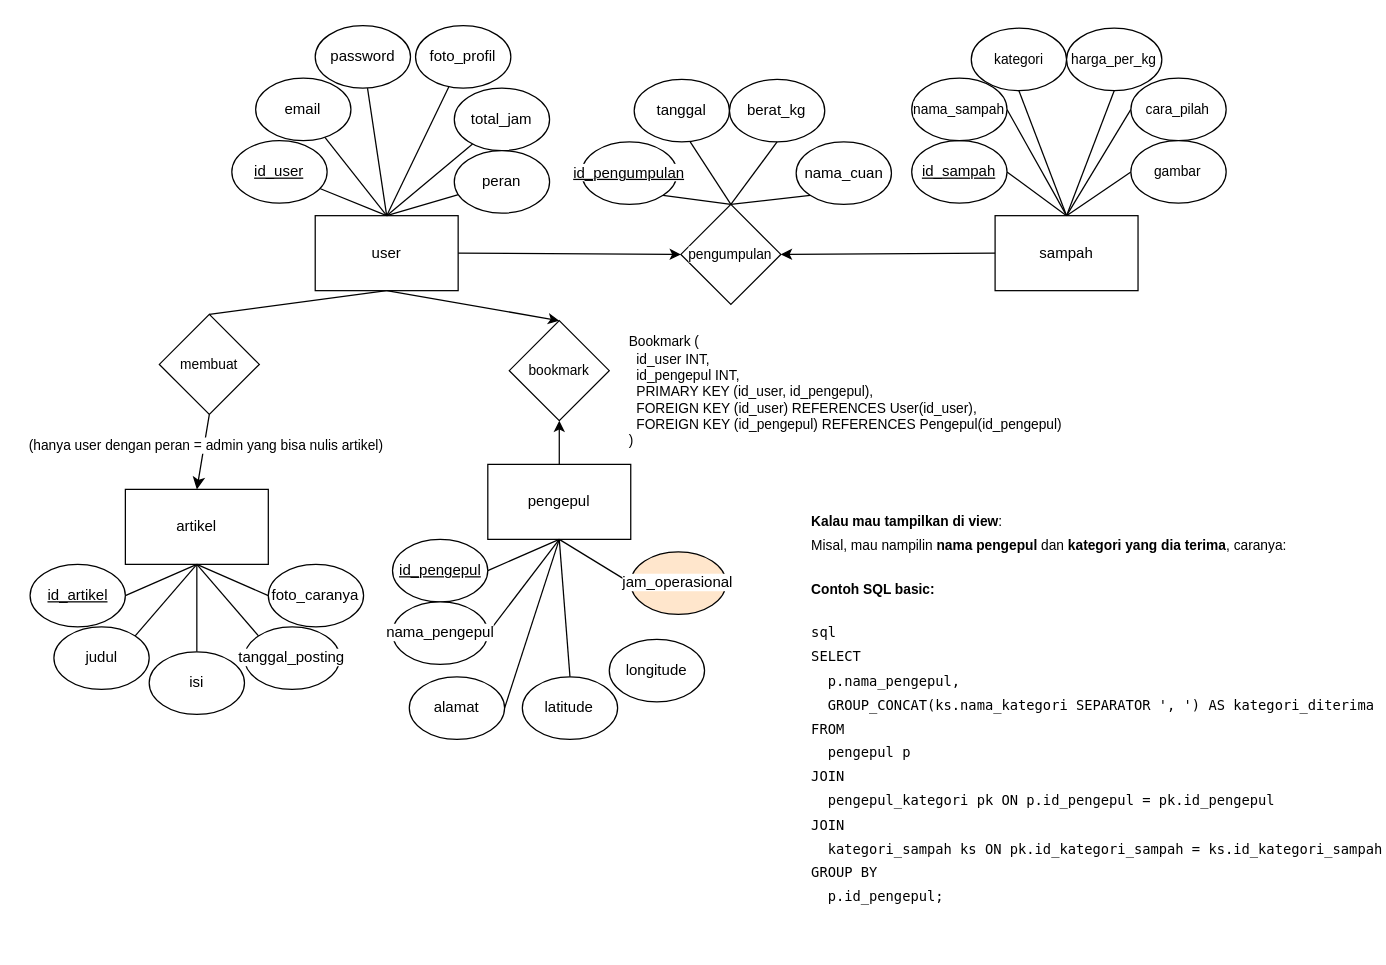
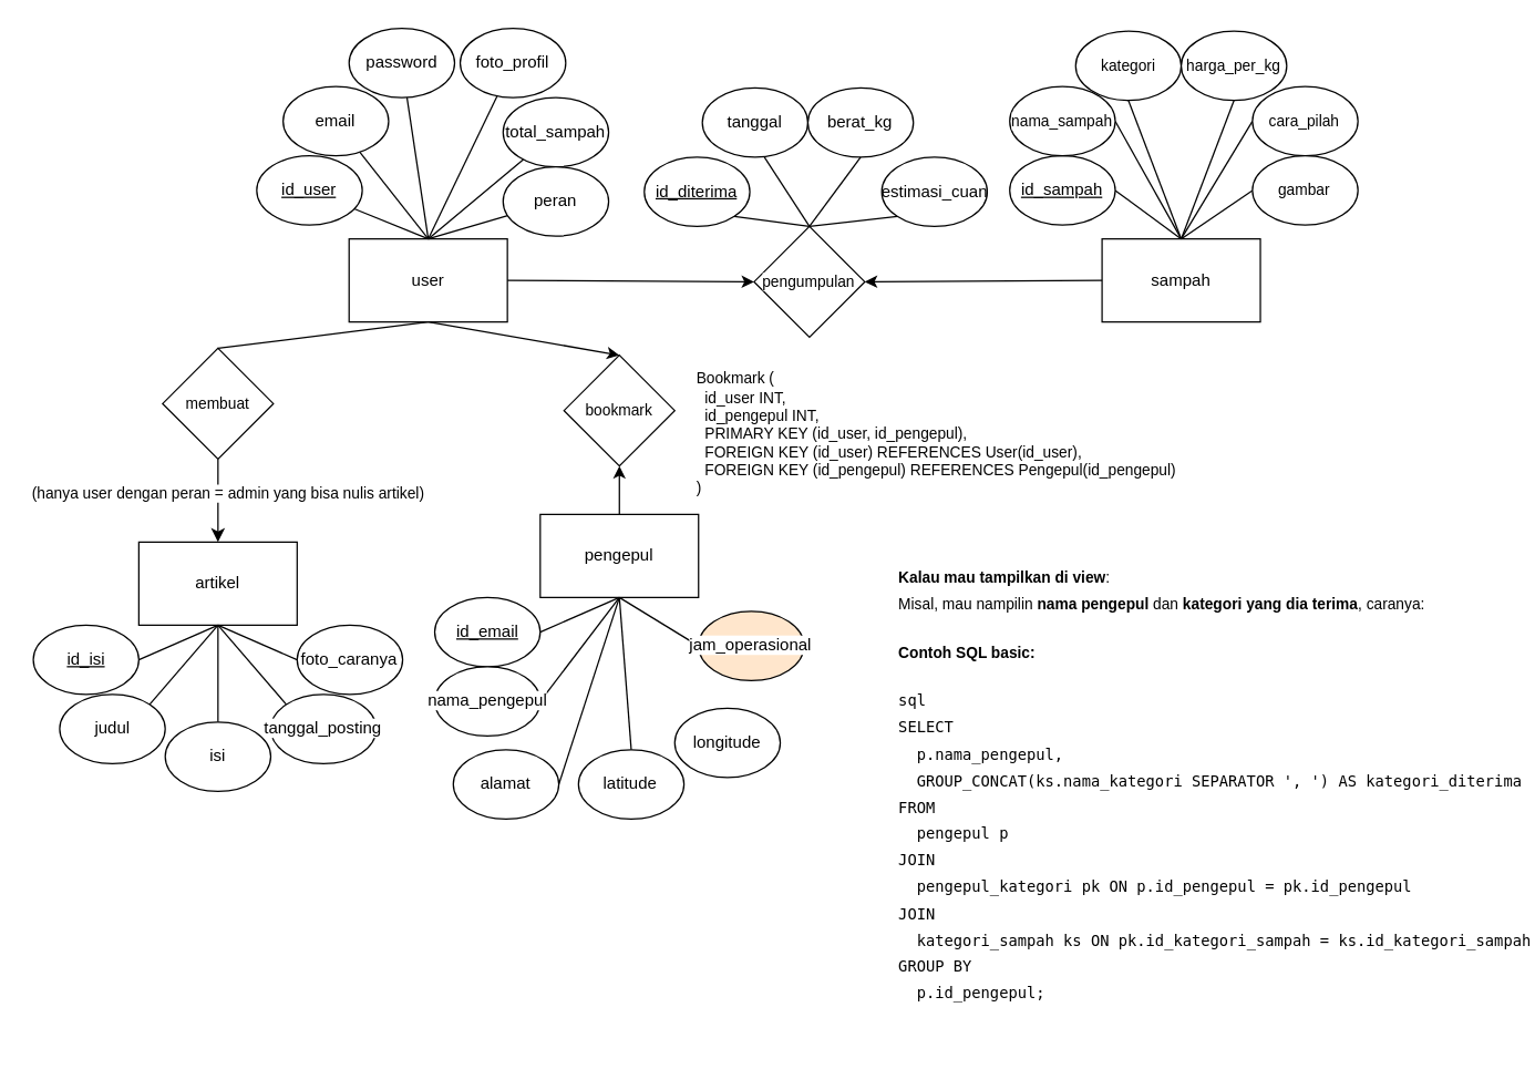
- <mxCell id="43" value="total_jam" style="ellipse;whiteSpace=wrap;html=1;" parent="32" vertex="1"><mxGeometry x="177.999" y="48" width="76.244" height="50" as="geometry" /></mxCell>
+ <mxCell id="43" value="total_sampah" style="ellipse;whiteSpace=wrap;html=1;" parent="32" vertex="1"><mxGeometry x="177.999" y="48" width="76.244" height="50" as="geometry" /></mxCell>
- <mxCell id="47" value="&lt;u style=&quot;background-color: light-dark(#ffffff, var(--ge-dark-color, #121212));&quot;&gt;id_pengumpulan&lt;/u&gt;" style="ellipse;whiteSpace=wrap;html=1;labelBackgroundColor=none;" parent="46" vertex="1"><mxGeometry y="50" width="76.244" height="50" as="geometry" /></mxCell>
+ <mxCell id="47" value="&lt;u style=&quot;background-color: light-dark(#ffffff, var(--ge-dark-color, #121212));&quot;&gt;id_diterima&lt;/u&gt;" style="ellipse;whiteSpace=wrap;html=1;labelBackgroundColor=none;" parent="46" vertex="1"><mxGeometry y="50" width="76.244" height="50" as="geometry" /></mxCell>
- <mxCell id="50" value="nama_cuan" style="ellipse;whiteSpace=wrap;html=1;" parent="46" vertex="1"><mxGeometry x="171.549" y="50" width="76.244" height="50" as="geometry" /></mxCell>
+ <mxCell id="50" value="estimasi_cuan" style="ellipse;whiteSpace=wrap;html=1;" parent="46" vertex="1"><mxGeometry x="171.549" y="50" width="76.244" height="50" as="geometry" /></mxCell>
- <mxCell id="3" value="membuat" style="rhombus;whiteSpace=wrap;html=1;fontFamily=Helvetica;fontSize=11;fontColor=default;labelBackgroundColor=default;" parent="1" vertex="1"><mxGeometry x="127" y="251" width="80" height="80" as="geometry" /></mxCell>
+ <mxCell id="3" value="membuat" style="rhombus;whiteSpace=wrap;html=1;fontFamily=Helvetica;fontSize=11;fontColor=default;labelBackgroundColor=default;" parent="1" vertex="1"><mxGeometry x="117" y="251" width="80" height="80" as="geometry" /></mxCell>
- <mxCell id="59" value="&lt;u&gt;id_pengepul&lt;/u&gt;" style="ellipse;whiteSpace=wrap;html=1;" parent="56" vertex="1"><mxGeometry y="60" width="76.244" height="50" as="geometry" /></mxCell>
+ <mxCell id="59" value="&lt;u&gt;id_email&lt;/u&gt;" style="ellipse;whiteSpace=wrap;html=1;" parent="56" vertex="1"><mxGeometry y="60" width="76.244" height="50" as="geometry" /></mxCell>
- <mxCell id="8" value="&lt;u&gt;id_artikel&lt;/u&gt;" style="ellipse;whiteSpace=wrap;html=1;" parent="5" vertex="1"><mxGeometry y="60" width="76.244" height="50" as="geometry" /></mxCell>
+ <mxCell id="8" value="&lt;u&gt;id_isi&lt;/u&gt;" style="ellipse;whiteSpace=wrap;html=1;" parent="5" vertex="1"><mxGeometry y="60" width="76.244" height="50" as="geometry" /></mxCell>
